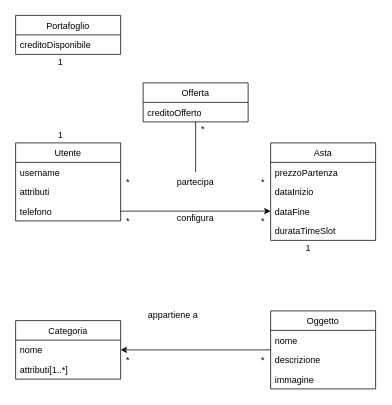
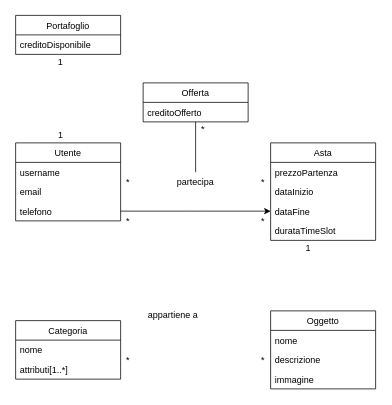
- <mxCell id="4" value="attributi" style="text;strokeColor=none;fillColor=none;align=left;verticalAlign=top;spacingLeft=4;spacingRight=4;overflow=hidden;rotatable=0;points=[[0,0.5],[1,0.5]];portConstraint=eastwest;" parent="2" vertex="1"><mxGeometry y="52" width="140" height="26" as="geometry" /></mxCell>
+ <mxCell id="4" value="email" style="text;strokeColor=none;fillColor=none;align=left;verticalAlign=top;spacingLeft=4;spacingRight=4;overflow=hidden;rotatable=0;points=[[0,0.5],[1,0.5]];portConstraint=eastwest;" parent="2" vertex="1"><mxGeometry y="52" width="140" height="26" as="geometry" /></mxCell>
- <mxCell id="23" value="configura" style="text;html=1;strokeColor=none;fillColor=none;align=center;verticalAlign=middle;whiteSpace=wrap;rounded=0;shadow=0;" parent="1" vertex="1"><mxGeometry x="240" y="280" width="40" height="20" as="geometry" /></mxCell>
- <mxCell id="11" style="edgeStyle=orthogonalEdgeStyle;rounded=1;orthogonalLoop=1;jettySize=auto;html=1;exitX=0;exitY=0.5;exitDx=0;exitDy=0;entryX=1;entryY=0.5;entryDx=0;entryDy=0;" parent="1" source="12" target="16" edge="1"><mxGeometry relative="1" as="geometry" /></mxCell>
